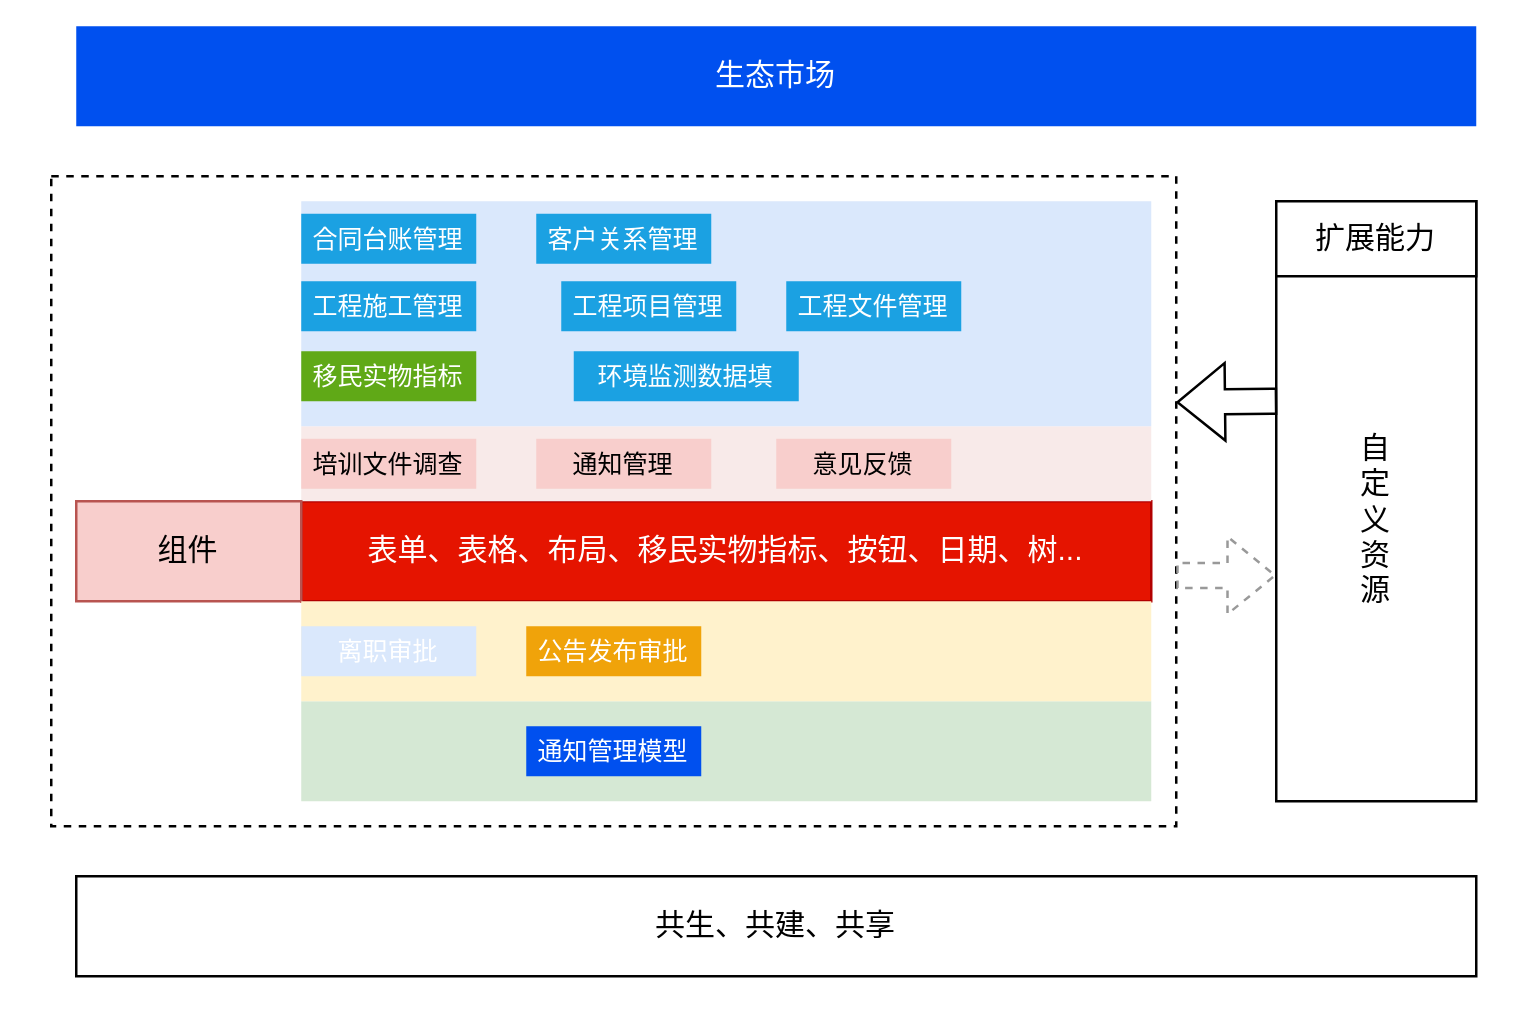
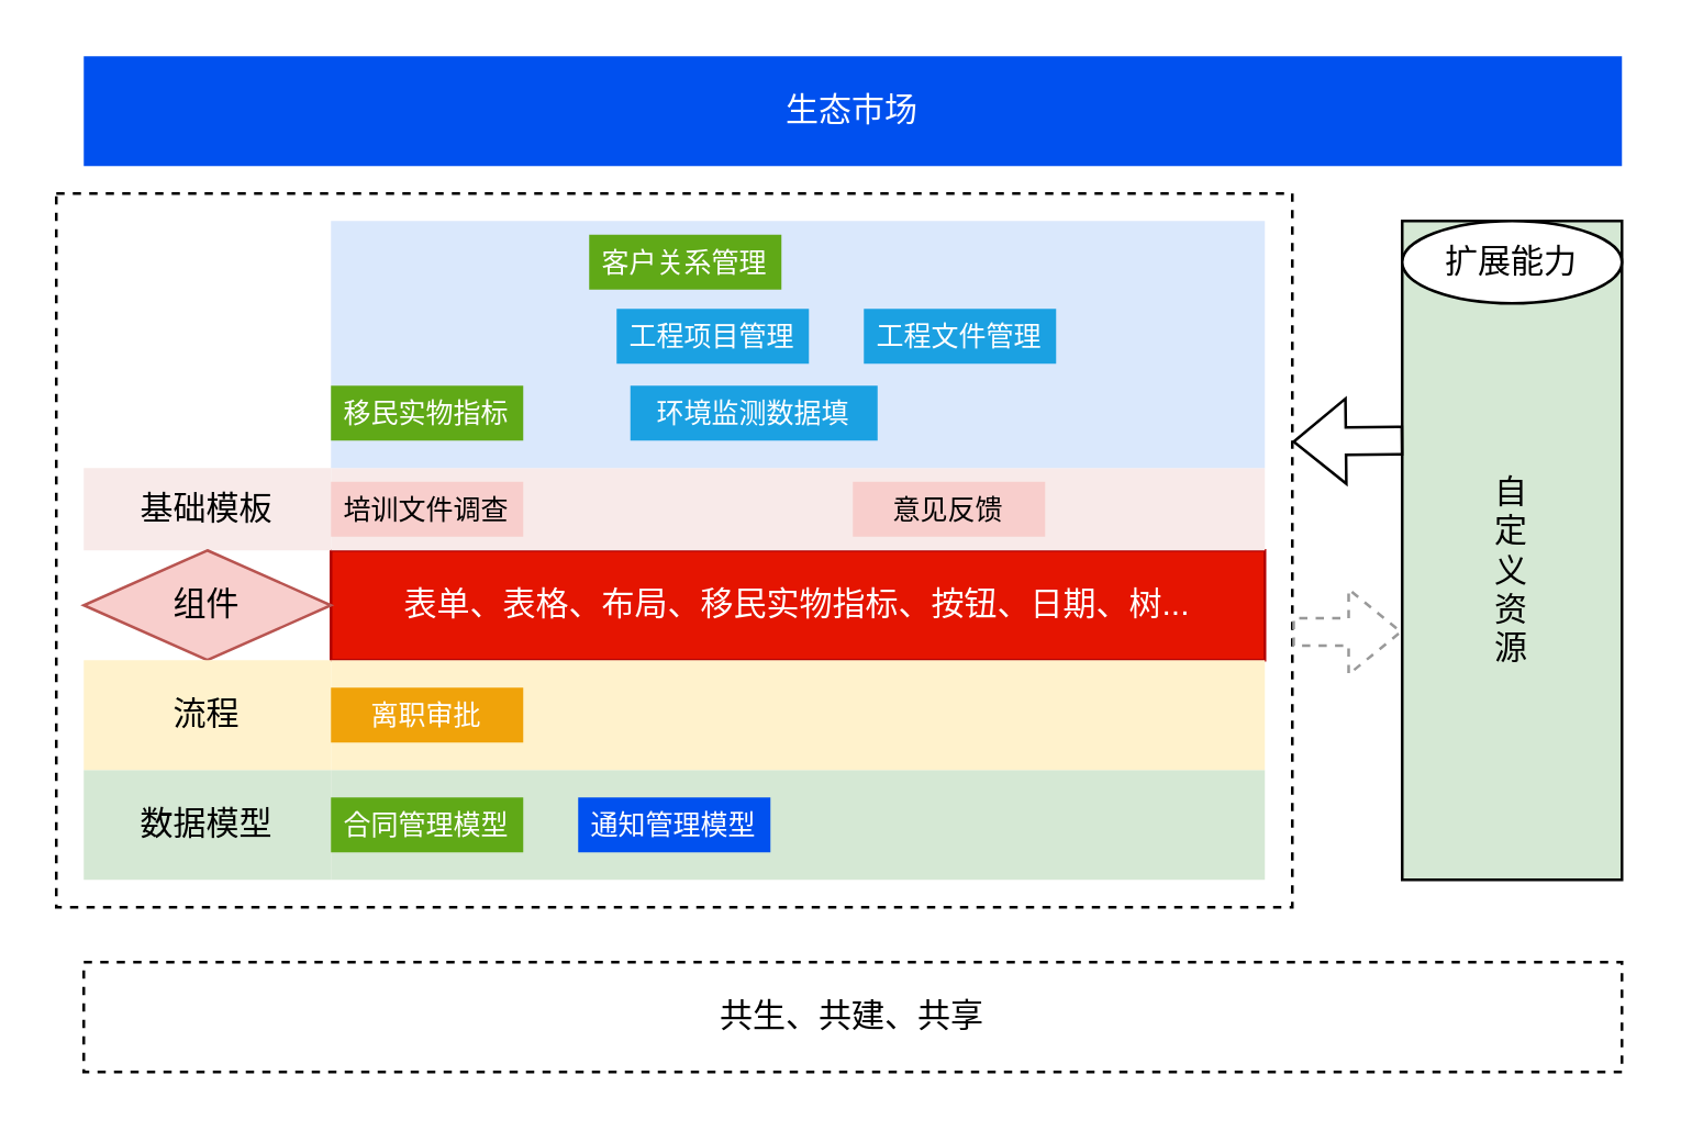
- <mxCell id="12" value="生态市场" style="rounded=0;whiteSpace=wrap;html=1;fillColor=#0050ef;fontColor=#ffffff;strokeColor=none;" vertex="1" parent="1"><mxGeometry x="30" y="10" width="560" height="40" as="geometry" /></mxCell>
+ <mxCell id="12" value="生态市场" style="rounded=0;whiteSpace=wrap;html=1;fillColor=#0050ef;fontColor=#ffffff;strokeColor=none;" vertex="1" parent="1"><mxGeometry x="30" y="20" width="560" height="40" as="geometry" /></mxCell>
- <mxCell id="19" value="&lt;span style=&quot;font-size: 10px;&quot;&gt;合同台账管理&lt;/span&gt;" style="rounded=0;whiteSpace=wrap;html=1;fillColor=#1ba1e2;fontColor=#ffffff;strokeColor=none;" vertex="1" parent="1"><mxGeometry x="120" y="85" width="70" height="20" as="geometry" /></mxCell>
- <mxCell id="18" value="&lt;span style=&quot;font-size: 10px;&quot;&gt;客户关系管理&lt;/span&gt;" style="rounded=0;whiteSpace=wrap;html=1;fillColor=#1ba1e2;fontColor=#ffffff;strokeColor=none;" vertex="1" parent="1"><mxGeometry x="214" y="85" width="70" height="20" as="geometry" /></mxCell>
+ <mxCell id="18" value="&lt;span style=&quot;font-size: 10px;&quot;&gt;客户关系管理&lt;/span&gt;" style="rounded=0;whiteSpace=wrap;html=1;fillColor=#60a917;fontColor=#ffffff;strokeColor=none;" vertex="1" parent="1"><mxGeometry x="214" y="85" width="70" height="20" as="geometry" /></mxCell>
- <mxCell id="13" value="扩展能力" style="rounded=0;whiteSpace=wrap;html=1;" vertex="1" parent="1"><mxGeometry x="510" y="80" width="80" height="30" as="geometry" /></mxCell>
+ <mxCell id="13" value="扩展能力" style="ellipse;whiteSpace=wrap;html=1;" vertex="1" parent="1"><mxGeometry x="510" y="80" width="80" height="30" as="geometry" /></mxCell>
- <mxCell id="21" value="&lt;span style=&quot;font-size: 10px;&quot;&gt;工程施工管理&lt;/span&gt;" style="rounded=0;whiteSpace=wrap;html=1;fillColor=#1ba1e2;fontColor=#ffffff;strokeColor=none;" vertex="1" parent="1"><mxGeometry x="120" y="112" width="70" height="20" as="geometry" /></mxCell>
+ <mxCell id="9" value="基础模板" style="rounded=0;whiteSpace=wrap;html=1;fillColor=#F8EAE9;strokeColor=none;" vertex="1" parent="1"><mxGeometry x="30" y="170" width="90" height="30" as="geometry" /></mxCell>
- <mxCell id="31" value="&lt;span style=&quot;font-size: 10px;&quot;&gt;通知管理&lt;/span&gt;" style="rounded=0;whiteSpace=wrap;html=1;fillColor=#f8cecc;strokeColor=none;" vertex="1" parent="1"><mxGeometry x="214" y="175" width="70" height="20" as="geometry" /></mxCell>
- <mxCell id="7" value="&lt;div&gt;&lt;br&gt;&lt;/div&gt;&lt;div&gt;自&lt;div&gt;定&lt;/div&gt;&lt;div&gt;义&lt;/div&gt;&lt;/div&gt;&lt;div&gt;资&lt;/div&gt;&lt;div&gt;源&lt;/div&gt;" style="rounded=0;whiteSpace=wrap;html=1;" vertex="1" parent="1"><mxGeometry x="510" y="80" width="80" height="240" as="geometry" /></mxCell>
+ <mxCell id="7" value="&lt;div&gt;&lt;br&gt;&lt;/div&gt;&lt;div&gt;自&lt;div&gt;定&lt;/div&gt;&lt;div&gt;义&lt;/div&gt;&lt;/div&gt;&lt;div&gt;资&lt;/div&gt;&lt;div&gt;源&lt;/div&gt;" style="rounded=0;whiteSpace=wrap;html=1;fillColor=#d5e8d4;" vertex="1" parent="1"><mxGeometry x="510" y="80" width="80" height="240" as="geometry" /></mxCell>
- <mxCell id="10" value="组件" style="rounded=0;whiteSpace=wrap;html=1;fillColor=#f8cecc;strokeColor=#b85450;" vertex="1" parent="1"><mxGeometry x="30" y="200" width="90" height="40" as="geometry" /></mxCell>
+ <mxCell id="10" value="组件" style="rhombus;whiteSpace=wrap;html=1;fillColor=#f8cecc;strokeColor=#b85450;" vertex="1" parent="1"><mxGeometry x="30" y="200" width="90" height="40" as="geometry" /></mxCell>
+ <mxCell id="16" value="流程" style="rounded=0;whiteSpace=wrap;html=1;fillColor=#fff2cc;strokeColor=none;" vertex="1" parent="1"><mxGeometry x="30" y="240" width="90" height="40" as="geometry" /></mxCell>
- <mxCell id="27" value="&lt;span style=&quot;font-size: 10px;&quot;&gt;&lt;font color=&quot;#ffffff&quot;&gt;离职审批&lt;/font&gt;&lt;/span&gt;" style="rounded=0;whiteSpace=wrap;html=1;fillColor=#dae8fc;fontColor=#000000;strokeColor=none;" vertex="1" parent="1"><mxGeometry x="120" y="250" width="70" height="20" as="geometry" /></mxCell>
+ <mxCell id="27" value="&lt;span style=&quot;font-size: 10px;&quot;&gt;&lt;font color=&quot;#ffffff&quot;&gt;离职审批&lt;/font&gt;&lt;/span&gt;" style="rounded=0;whiteSpace=wrap;html=1;fillColor=#f0a30a;fontColor=#000000;strokeColor=none;" vertex="1" parent="1"><mxGeometry x="120" y="250" width="70" height="20" as="geometry" /></mxCell>
- <mxCell id="28" value="&lt;span style=&quot;font-size: 10px;&quot;&gt;&lt;font color=&quot;#ffffff&quot;&gt;公告发布审批&lt;/font&gt;&lt;/span&gt;" style="rounded=0;whiteSpace=wrap;html=1;fillColor=#f0a30a;fontColor=#000000;strokeColor=none;" vertex="1" parent="1"><mxGeometry x="210" y="250" width="70" height="20" as="geometry" /></mxCell>
+ <mxCell id="11" value="数据模型" style="rounded=0;whiteSpace=wrap;html=1;fillColor=#d5e8d4;strokeColor=none;" vertex="1" parent="1"><mxGeometry x="30" y="280" width="90" height="40" as="geometry" /></mxCell>
+ <mxCell id="25" value="&lt;span style=&quot;font-size: 10px;&quot;&gt;合同管理模型&lt;/span&gt;" style="rounded=0;whiteSpace=wrap;html=1;fillColor=#60a917;fontColor=#ffffff;strokeColor=none;" vertex="1" parent="1"><mxGeometry x="120" y="290" width="70" height="20" as="geometry" /></mxCell>
- <mxCell id="8" value="共生、共建、共享" style="rounded=0;whiteSpace=wrap;html=1;" vertex="1" parent="1"><mxGeometry x="30" y="350" width="560" height="40" as="geometry" /></mxCell>
+ <mxCell id="8" value="共生、共建、共享" style="rounded=0;whiteSpace=wrap;html=1;dashed=1;" vertex="1" parent="1"><mxGeometry x="30" y="350" width="560" height="40" as="geometry" /></mxCell>
